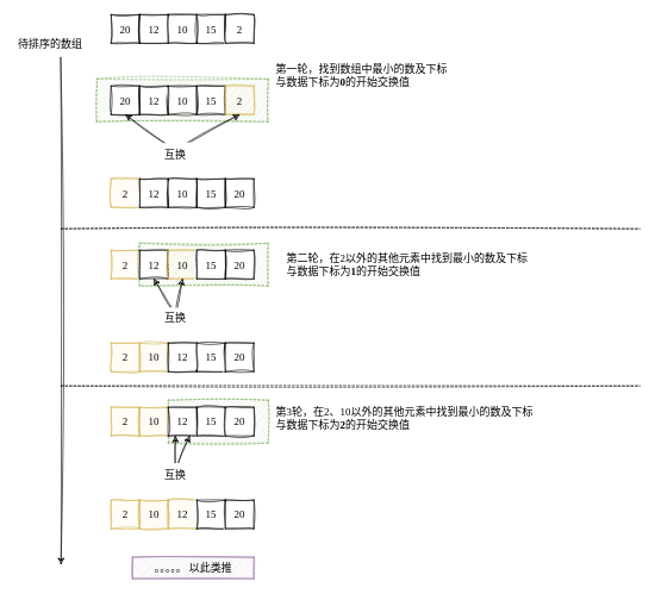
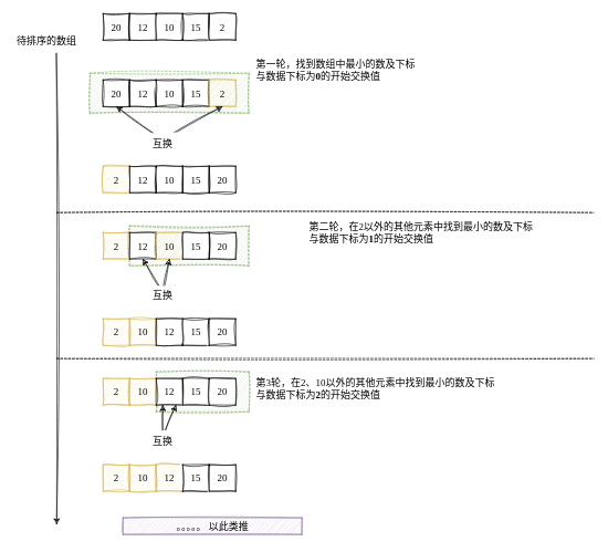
- <mxCell id="30" value="第二轮，在2以外的其他元素中找到最小的数及下标&lt;br style=&quot;font-size: 15px;&quot;&gt;与数据下标为&lt;b style=&quot;font-size: 15px;&quot;&gt;1&lt;/b&gt;的开始交换值" style="text;html=1;strokeColor=none;fillColor=none;align=left;verticalAlign=middle;whiteSpace=wrap;rounded=0;sketch=1;curveFitting=1;jiggle=2;fontFamily=Lucida Console;fontSize=15;" parent="1" vertex="1"><mxGeometry x="399" y="345" width="366" height="50" as="geometry" /></mxCell>
+ <mxCell id="30" value="第二轮，在2以外的其他元素中找到最小的数及下标&lt;br style=&quot;font-size: 15px;&quot;&gt;与数据下标为&lt;b style=&quot;font-size: 15px;&quot;&gt;1&lt;/b&gt;的开始交换值" style="text;html=1;strokeColor=none;fillColor=none;align=left;verticalAlign=middle;whiteSpace=wrap;rounded=0;sketch=1;curveFitting=1;jiggle=2;fontFamily=Lucida Console;fontSize=15;" parent="1" vertex="1"><mxGeometry x="464" y="325" width="366" height="50" as="geometry" /></mxCell>
- <mxCell id="53" value="。。。。。 以此类推" style="text;html=1;align=center;verticalAlign=middle;resizable=0;points=[];autosize=1;strokeColor=#9673a6;fillColor=#e1d5e7;fontFamily=Lucida Console;fontSize=15;sketch=1;curveFitting=1;jiggle=2;" parent="1" vertex="1"><mxGeometry x="185" y="780" width="170" height="30" as="geometry" /></mxCell>
+ <mxCell id="53" value="。。。。。 以此类推" style="text;html=1;align=center;verticalAlign=middle;resizable=0;points=[];autosize=1;strokeColor=#9673a6;fillColor=#e1d5e7;fontFamily=Lucida Console;fontSize=15;sketch=1;curveFitting=1;jiggle=2;" parent="1" vertex="1"><mxGeometry x="185" y="780" width="270" height="25" as="geometry" /></mxCell>
